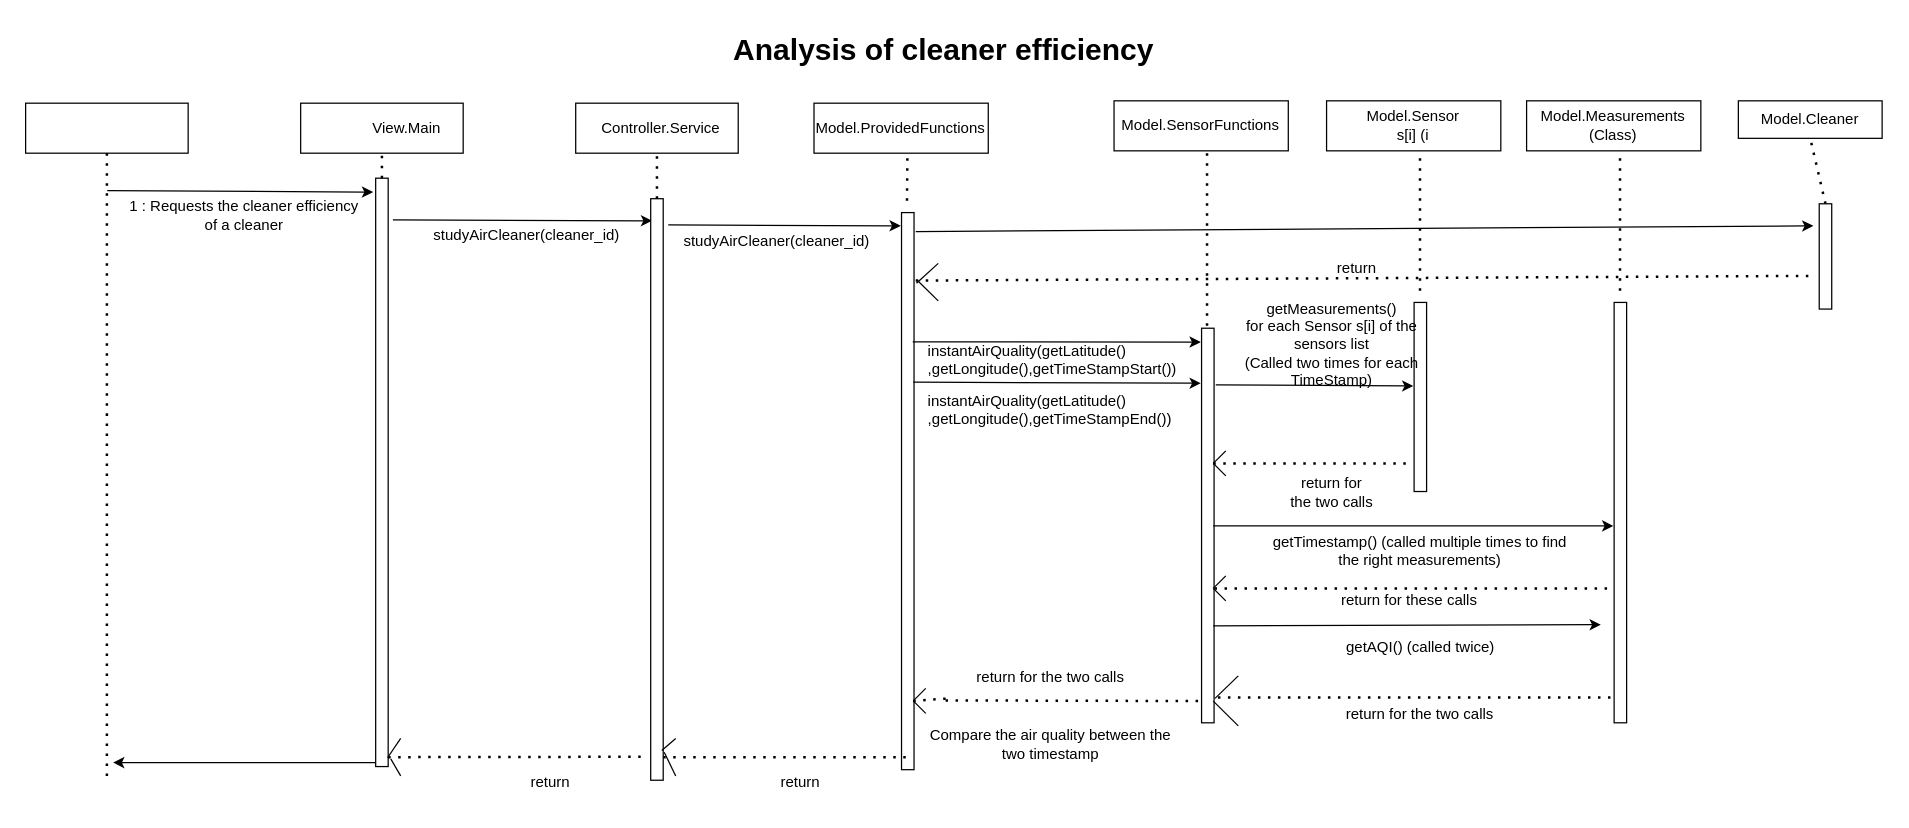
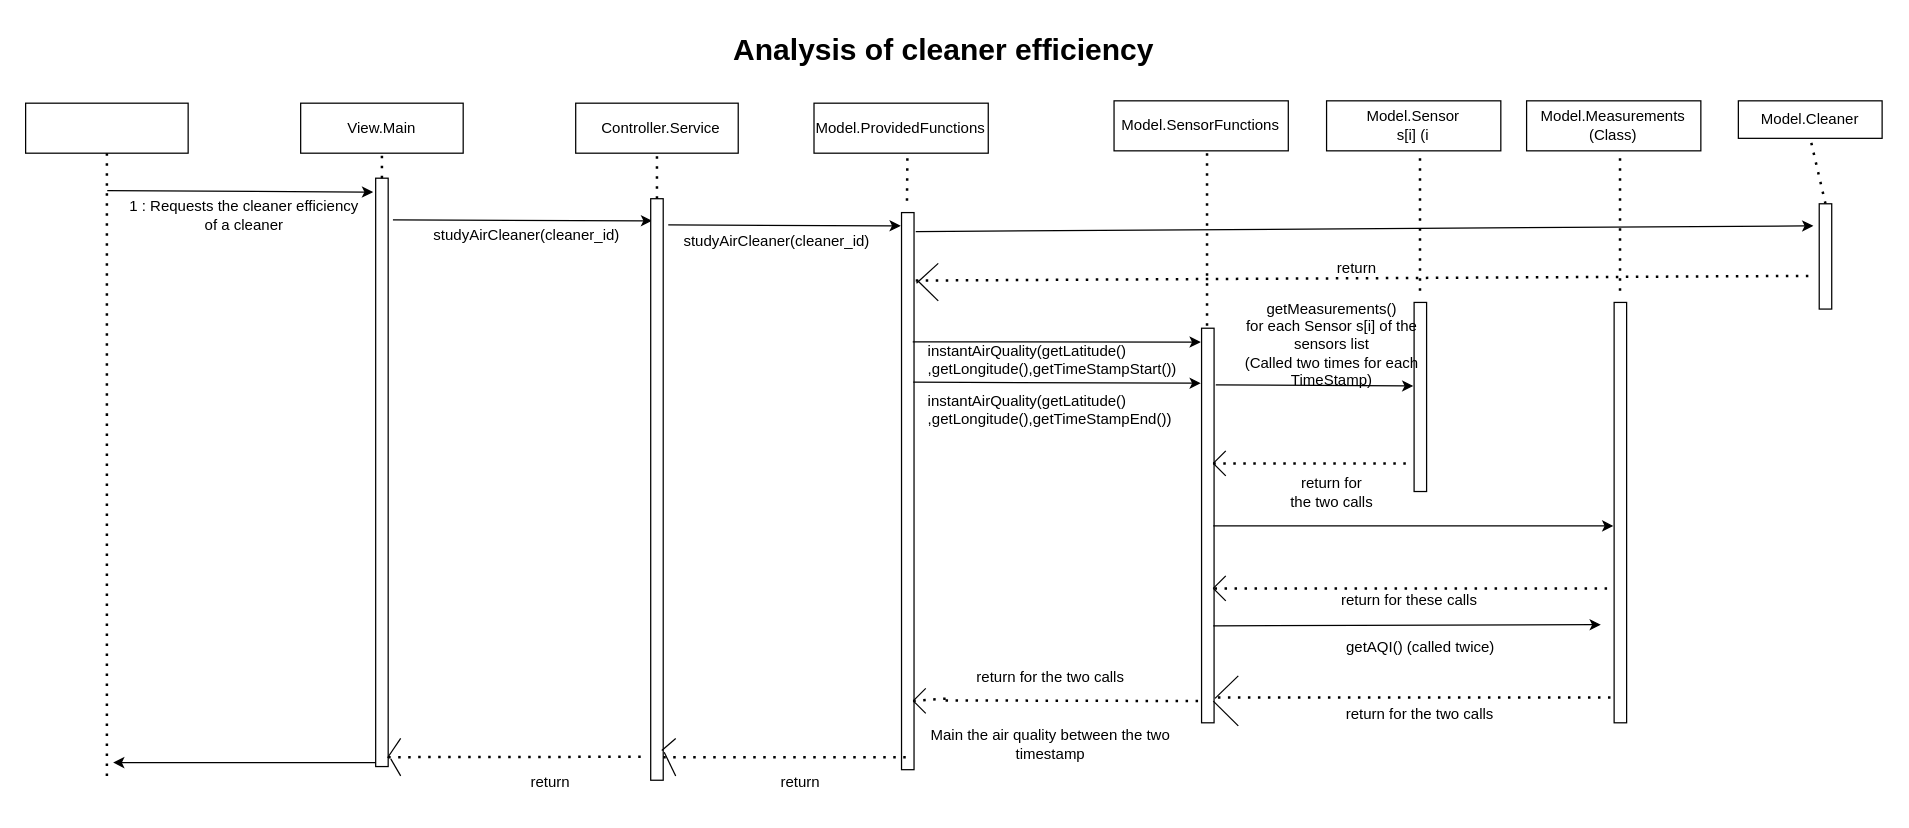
- <mxCell id="3" value="View.Main" style="text;html=1;strokeColor=none;fillColor=none;align=center;verticalAlign=middle;whiteSpace=wrap;rounded=0;" parent="1" vertex="1"><mxGeometry x="295" y="86.88" width="60" height="30" as="geometry" /></mxCell>
+ <mxCell id="3" value="View.Main" style="text;html=1;strokeColor=none;fillColor=none;align=center;verticalAlign=middle;whiteSpace=wrap;rounded=0;" parent="1" vertex="1"><mxGeometry x="275" y="86.88" width="60" height="30" as="geometry" /></mxCell>
- <mxCell id="56" value="getTimestamp() (called multiple times to find the right measurements)" style="text;html=1;strokeColor=none;fillColor=none;align=center;verticalAlign=middle;whiteSpace=wrap;rounded=0;" parent="1" vertex="1"><mxGeometry x="1013.29" y="424.7" width="244.69" height="30" as="geometry" /></mxCell>
- <mxCell id="31" value="Compare the air quality between the two timestamp" style="text;html=1;strokeColor=none;fillColor=none;align=center;verticalAlign=middle;whiteSpace=wrap;rounded=0;" parent="1" vertex="1"><mxGeometry x="740" y="580" width="200" height="30" as="geometry" /></mxCell>
+ <mxCell id="31" value="Main the air quality between the two timestamp" style="text;html=1;strokeColor=none;fillColor=none;align=center;verticalAlign=middle;whiteSpace=wrap;rounded=0;" parent="1" vertex="1"><mxGeometry x="740" y="580" width="200" height="30" as="geometry" /></mxCell>
